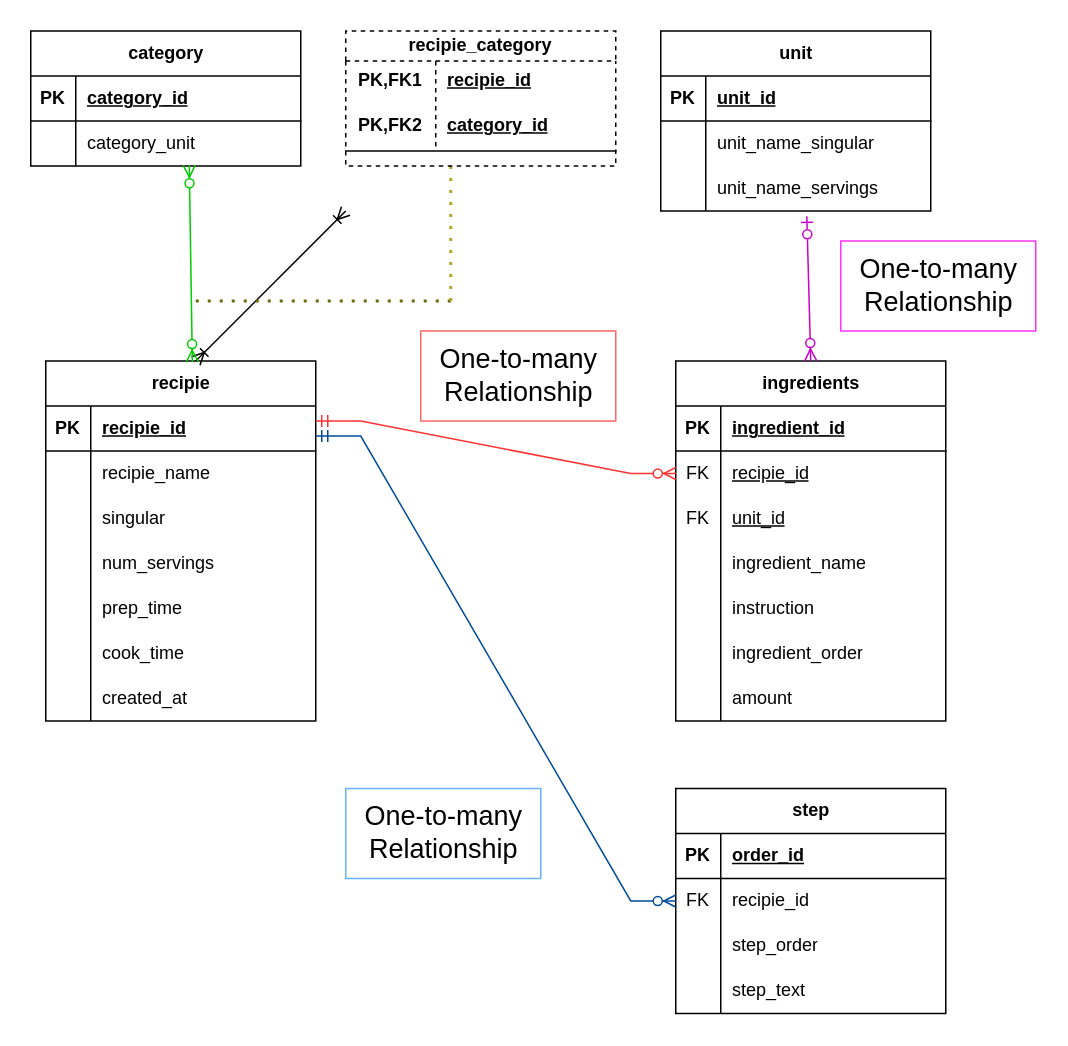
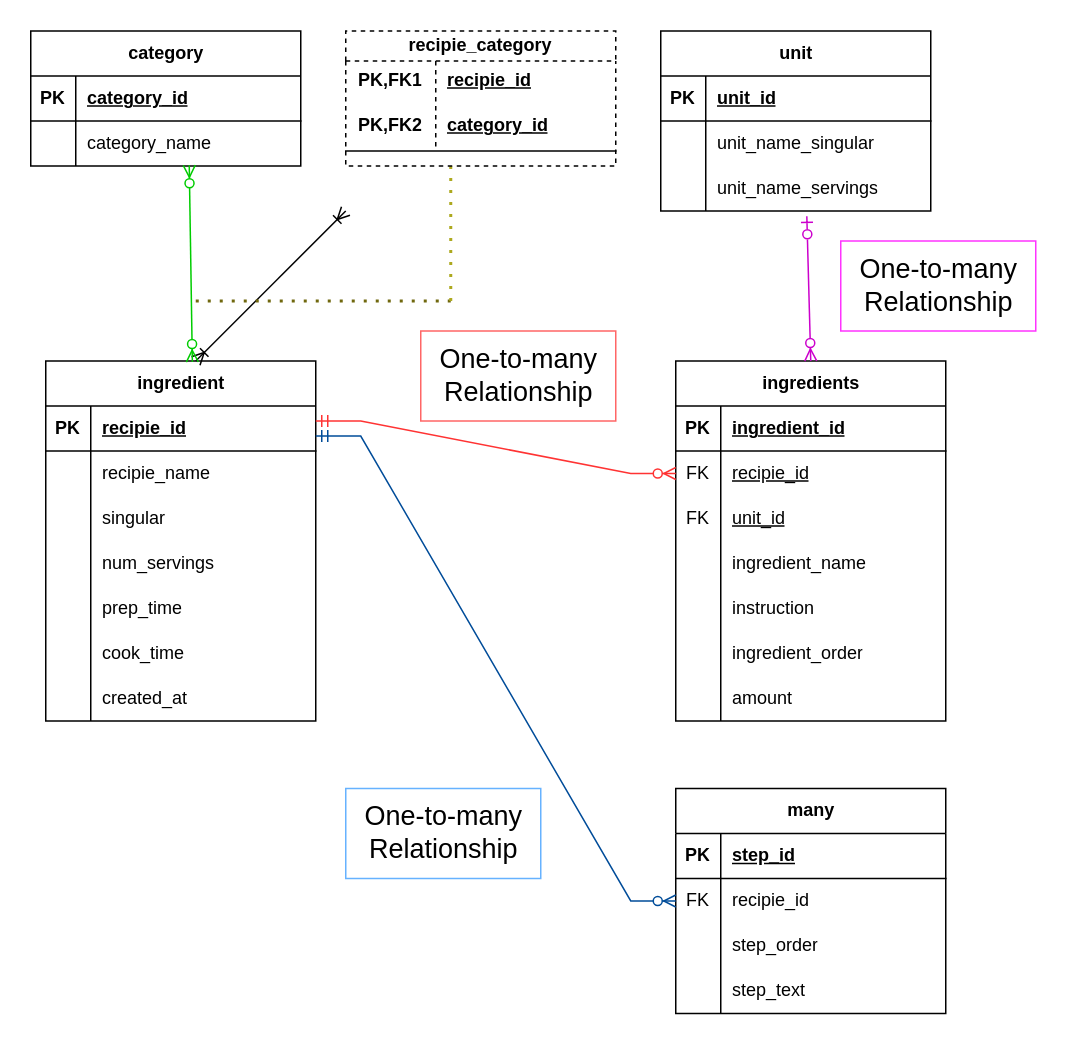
- <mxCell id="78" value="category_unit" style="shape=partialRectangle;connectable=0;fillColor=none;top=0;left=0;bottom=0;right=0;align=left;spacingLeft=6;overflow=hidden;whiteSpace=wrap;html=1;" vertex="1" parent="76"><mxGeometry x="30" width="150" height="30" as="geometry"><mxRectangle width="150" height="30" as="alternateBounds" /></mxGeometry></mxCell>
+ <mxCell id="78" value="category_name" style="shape=partialRectangle;connectable=0;fillColor=none;top=0;left=0;bottom=0;right=0;align=left;spacingLeft=6;overflow=hidden;whiteSpace=wrap;html=1;" vertex="1" parent="76"><mxGeometry x="30" width="150" height="30" as="geometry"><mxRectangle width="150" height="30" as="alternateBounds" /></mxGeometry></mxCell>
- <mxCell id="2" value="recipie" style="shape=table;startSize=30;container=1;collapsible=1;childLayout=tableLayout;fixedRows=1;rowLines=0;fontStyle=1;align=center;resizeLast=1;html=1;" vertex="1" parent="1"><mxGeometry x="30" y="240" width="180" height="240" as="geometry" /></mxCell>
+ <mxCell id="2" value="ingredient" style="shape=table;startSize=30;container=1;collapsible=1;childLayout=tableLayout;fixedRows=1;rowLines=0;fontStyle=1;align=center;resizeLast=1;html=1;" vertex="1" parent="1"><mxGeometry x="30" y="240" width="180" height="240" as="geometry" /></mxCell>
- <mxCell id="58" value="step" style="shape=table;startSize=30;container=1;collapsible=1;childLayout=tableLayout;fixedRows=1;rowLines=0;fontStyle=1;align=center;resizeLast=1;html=1;" vertex="1" parent="1"><mxGeometry x="450" y="525" width="180" height="150" as="geometry" /></mxCell>
+ <mxCell id="58" value="many" style="shape=table;startSize=30;container=1;collapsible=1;childLayout=tableLayout;fixedRows=1;rowLines=0;fontStyle=1;align=center;resizeLast=1;html=1;" vertex="1" parent="1"><mxGeometry x="450" y="525" width="180" height="150" as="geometry" /></mxCell>
- <mxCell id="61" value="order_id" style="shape=partialRectangle;connectable=0;fillColor=none;top=0;left=0;bottom=0;right=0;align=left;spacingLeft=6;fontStyle=5;overflow=hidden;whiteSpace=wrap;html=1;" vertex="1" parent="59"><mxGeometry x="30" width="150" height="30" as="geometry"><mxRectangle width="150" height="30" as="alternateBounds" /></mxGeometry></mxCell>
+ <mxCell id="61" value="step_id" style="shape=partialRectangle;connectable=0;fillColor=none;top=0;left=0;bottom=0;right=0;align=left;spacingLeft=6;fontStyle=5;overflow=hidden;whiteSpace=wrap;html=1;" vertex="1" parent="59"><mxGeometry x="30" width="150" height="30" as="geometry"><mxRectangle width="150" height="30" as="alternateBounds" /></mxGeometry></mxCell>
